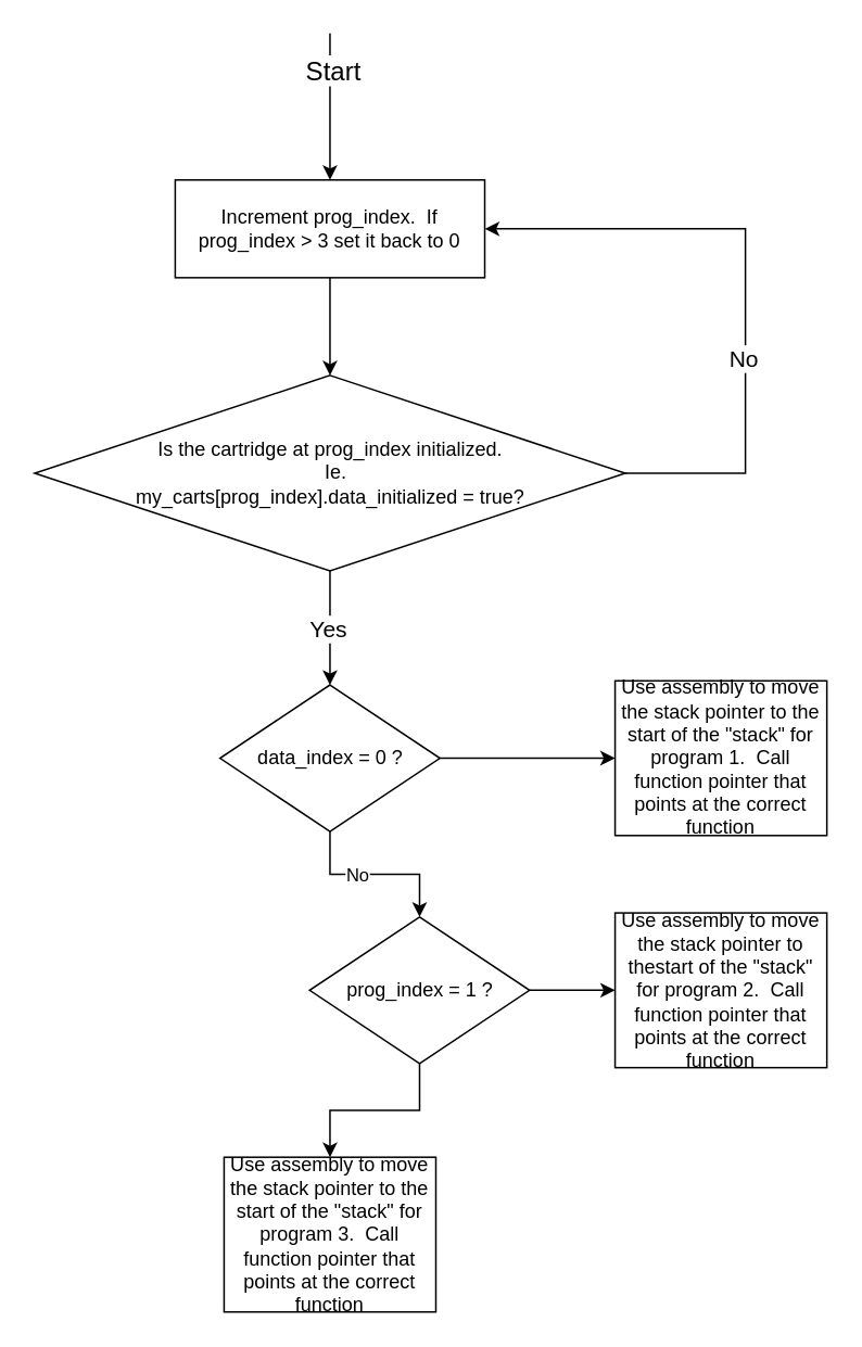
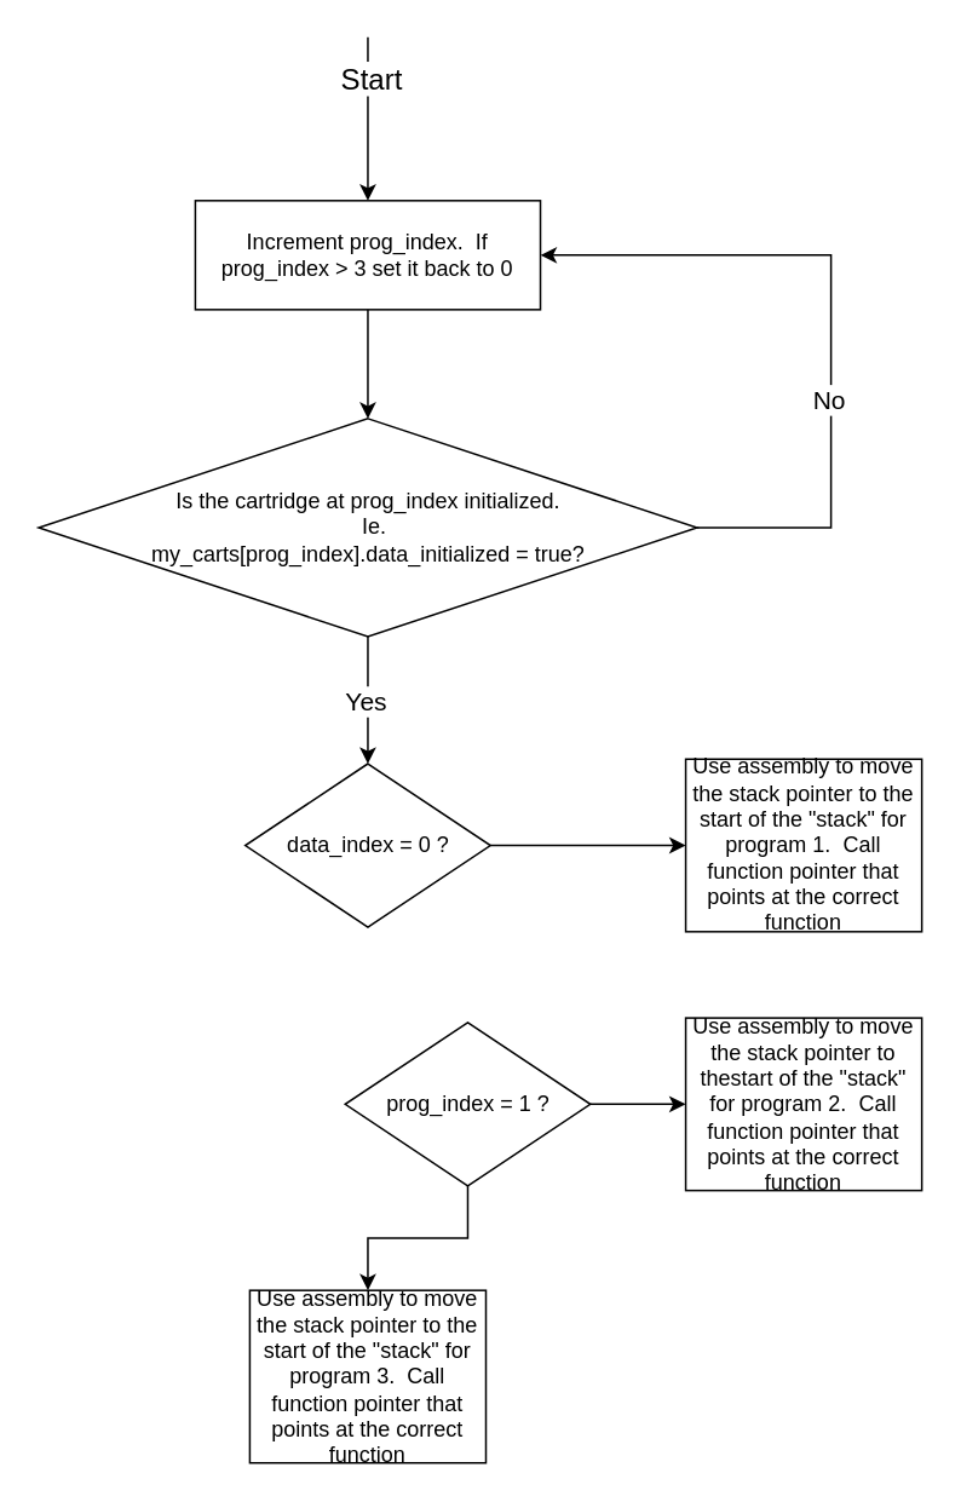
- <mxCell id="10" style="edgeStyle=orthogonalEdgeStyle;rounded=0;orthogonalLoop=1;jettySize=auto;html=1;exitX=0.5;exitY=1;exitDx=0;exitDy=0;entryX=0.5;entryY=0;entryDx=0;entryDy=0;" edge="1" parent="1" source="12" target="16"><mxGeometry relative="1" as="geometry" /></mxCell>
- <mxCell id="11" value="No" style="edgeLabel;html=1;align=center;verticalAlign=middle;resizable=0;points=[];" vertex="1" connectable="0" parent="10"><mxGeometry x="-0.208" relative="1" as="geometry"><mxPoint as="offset" /></mxGeometry></mxCell>
